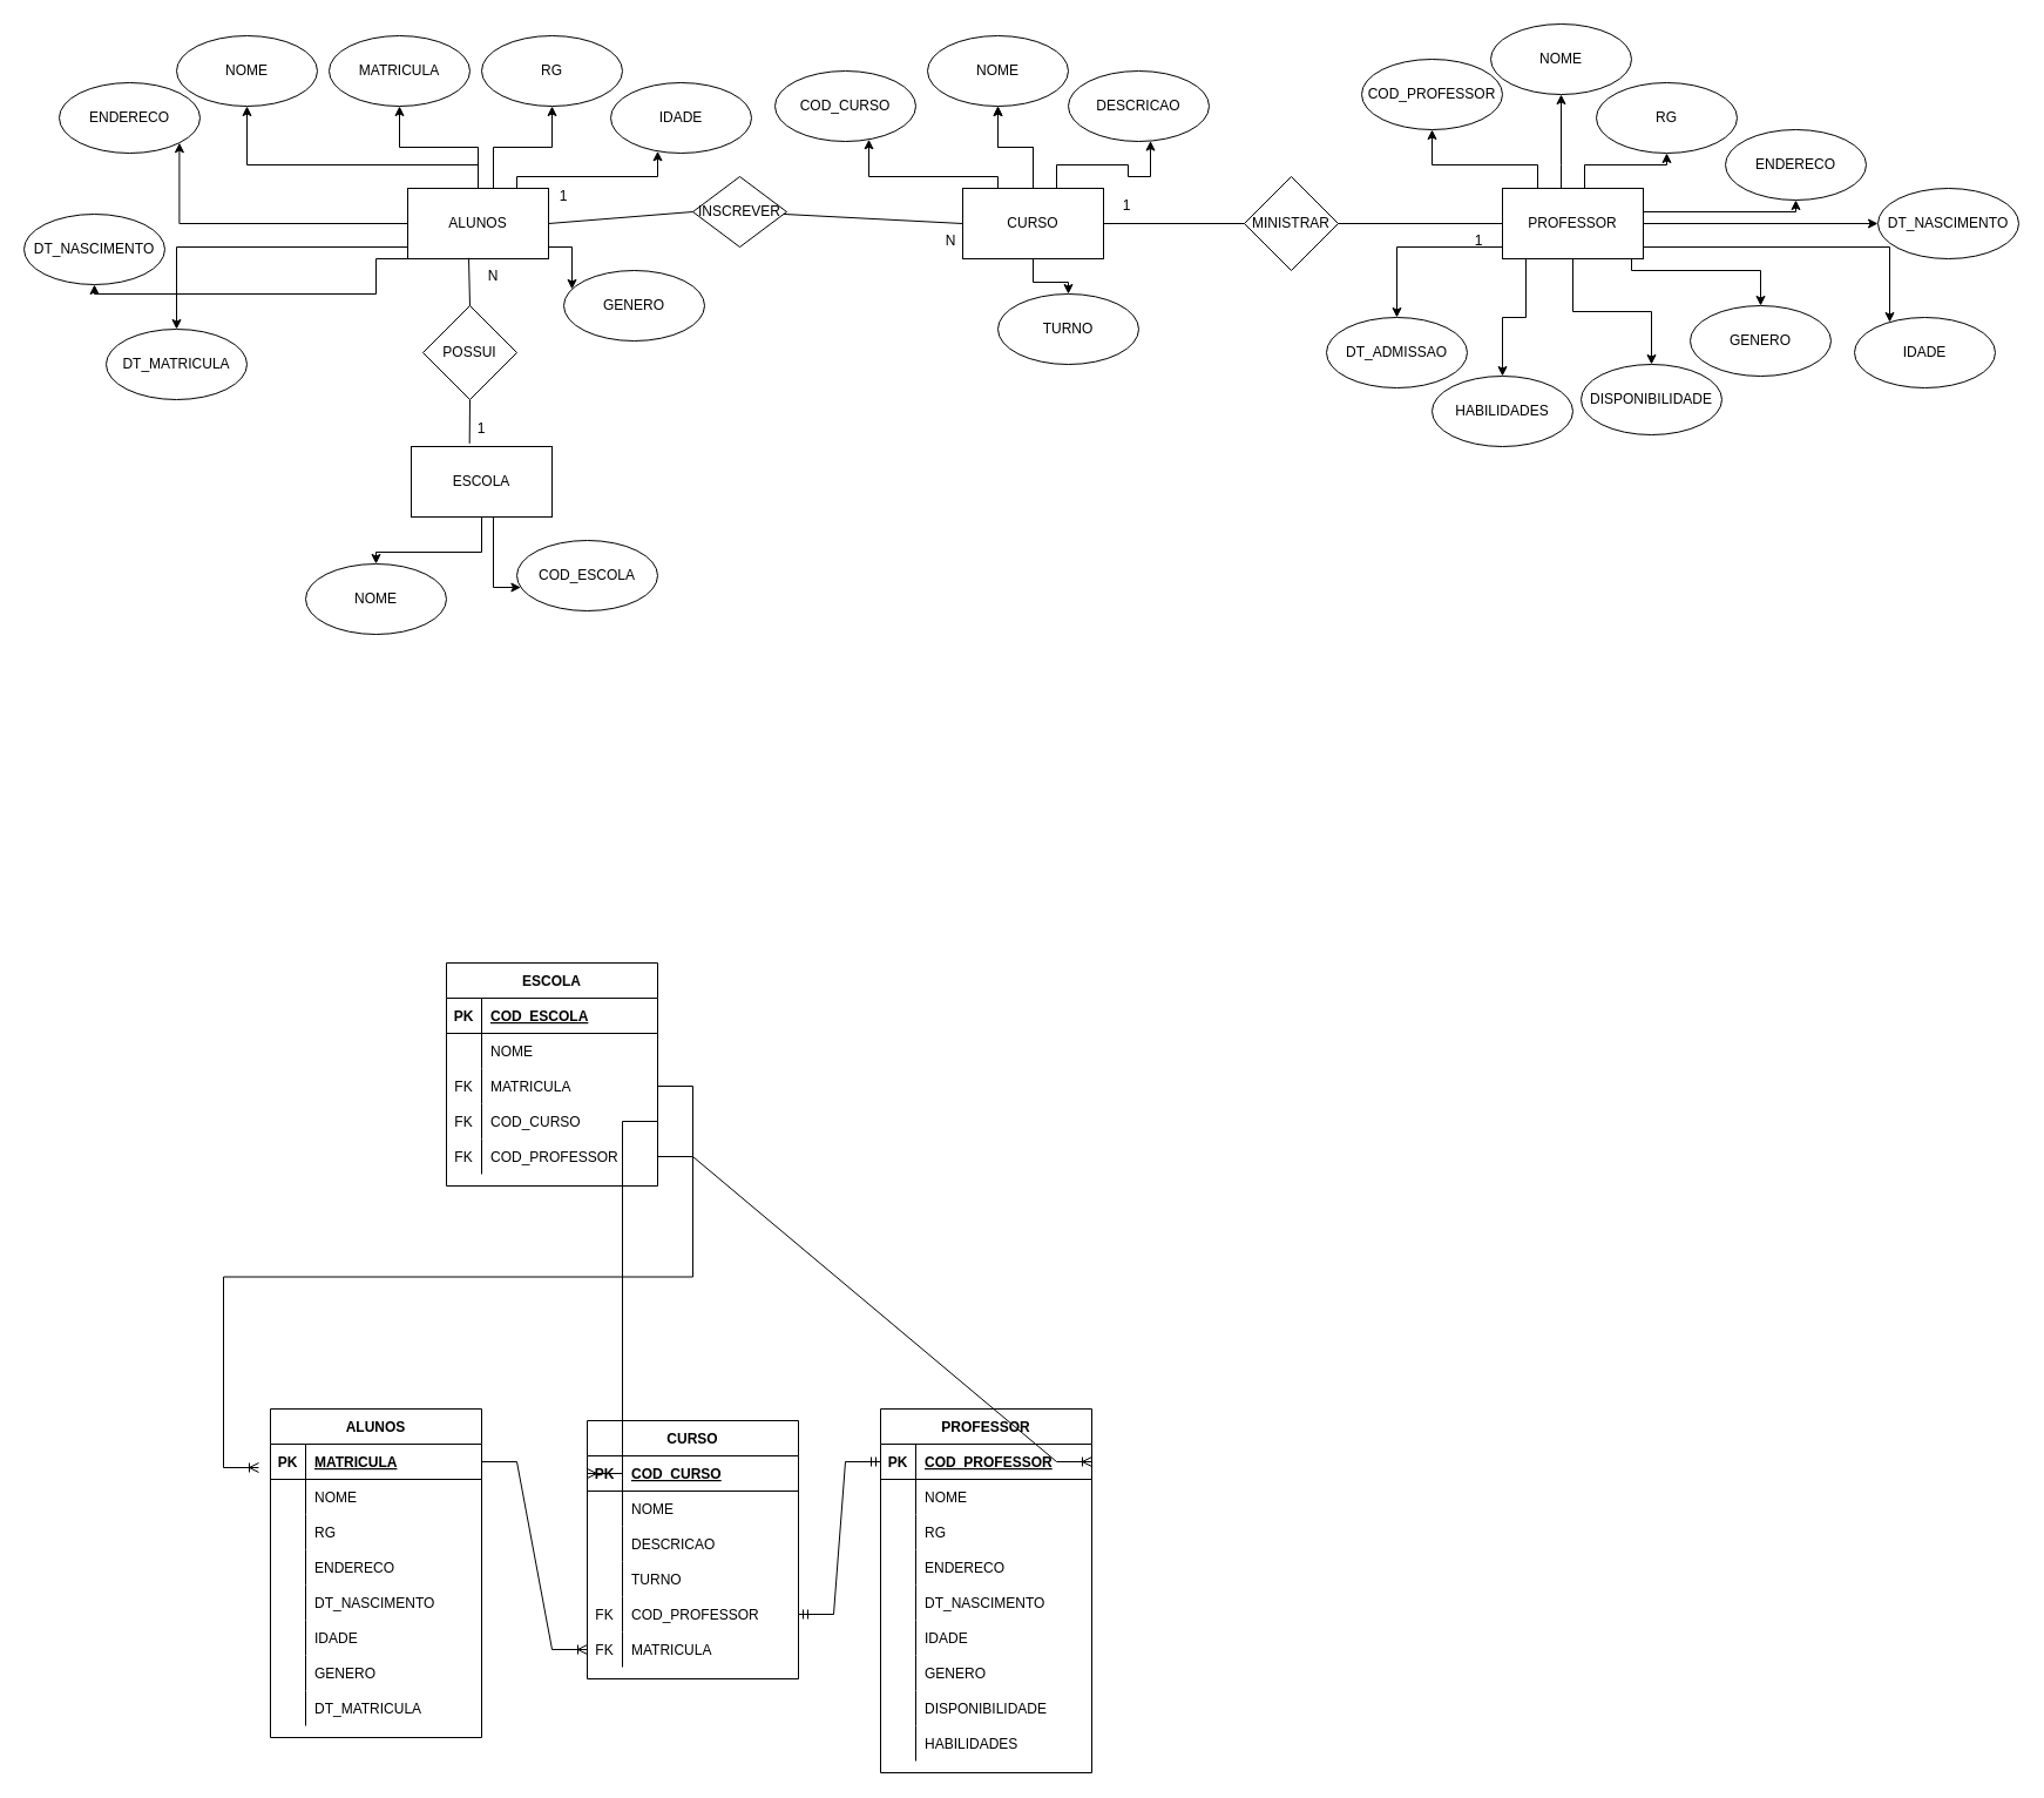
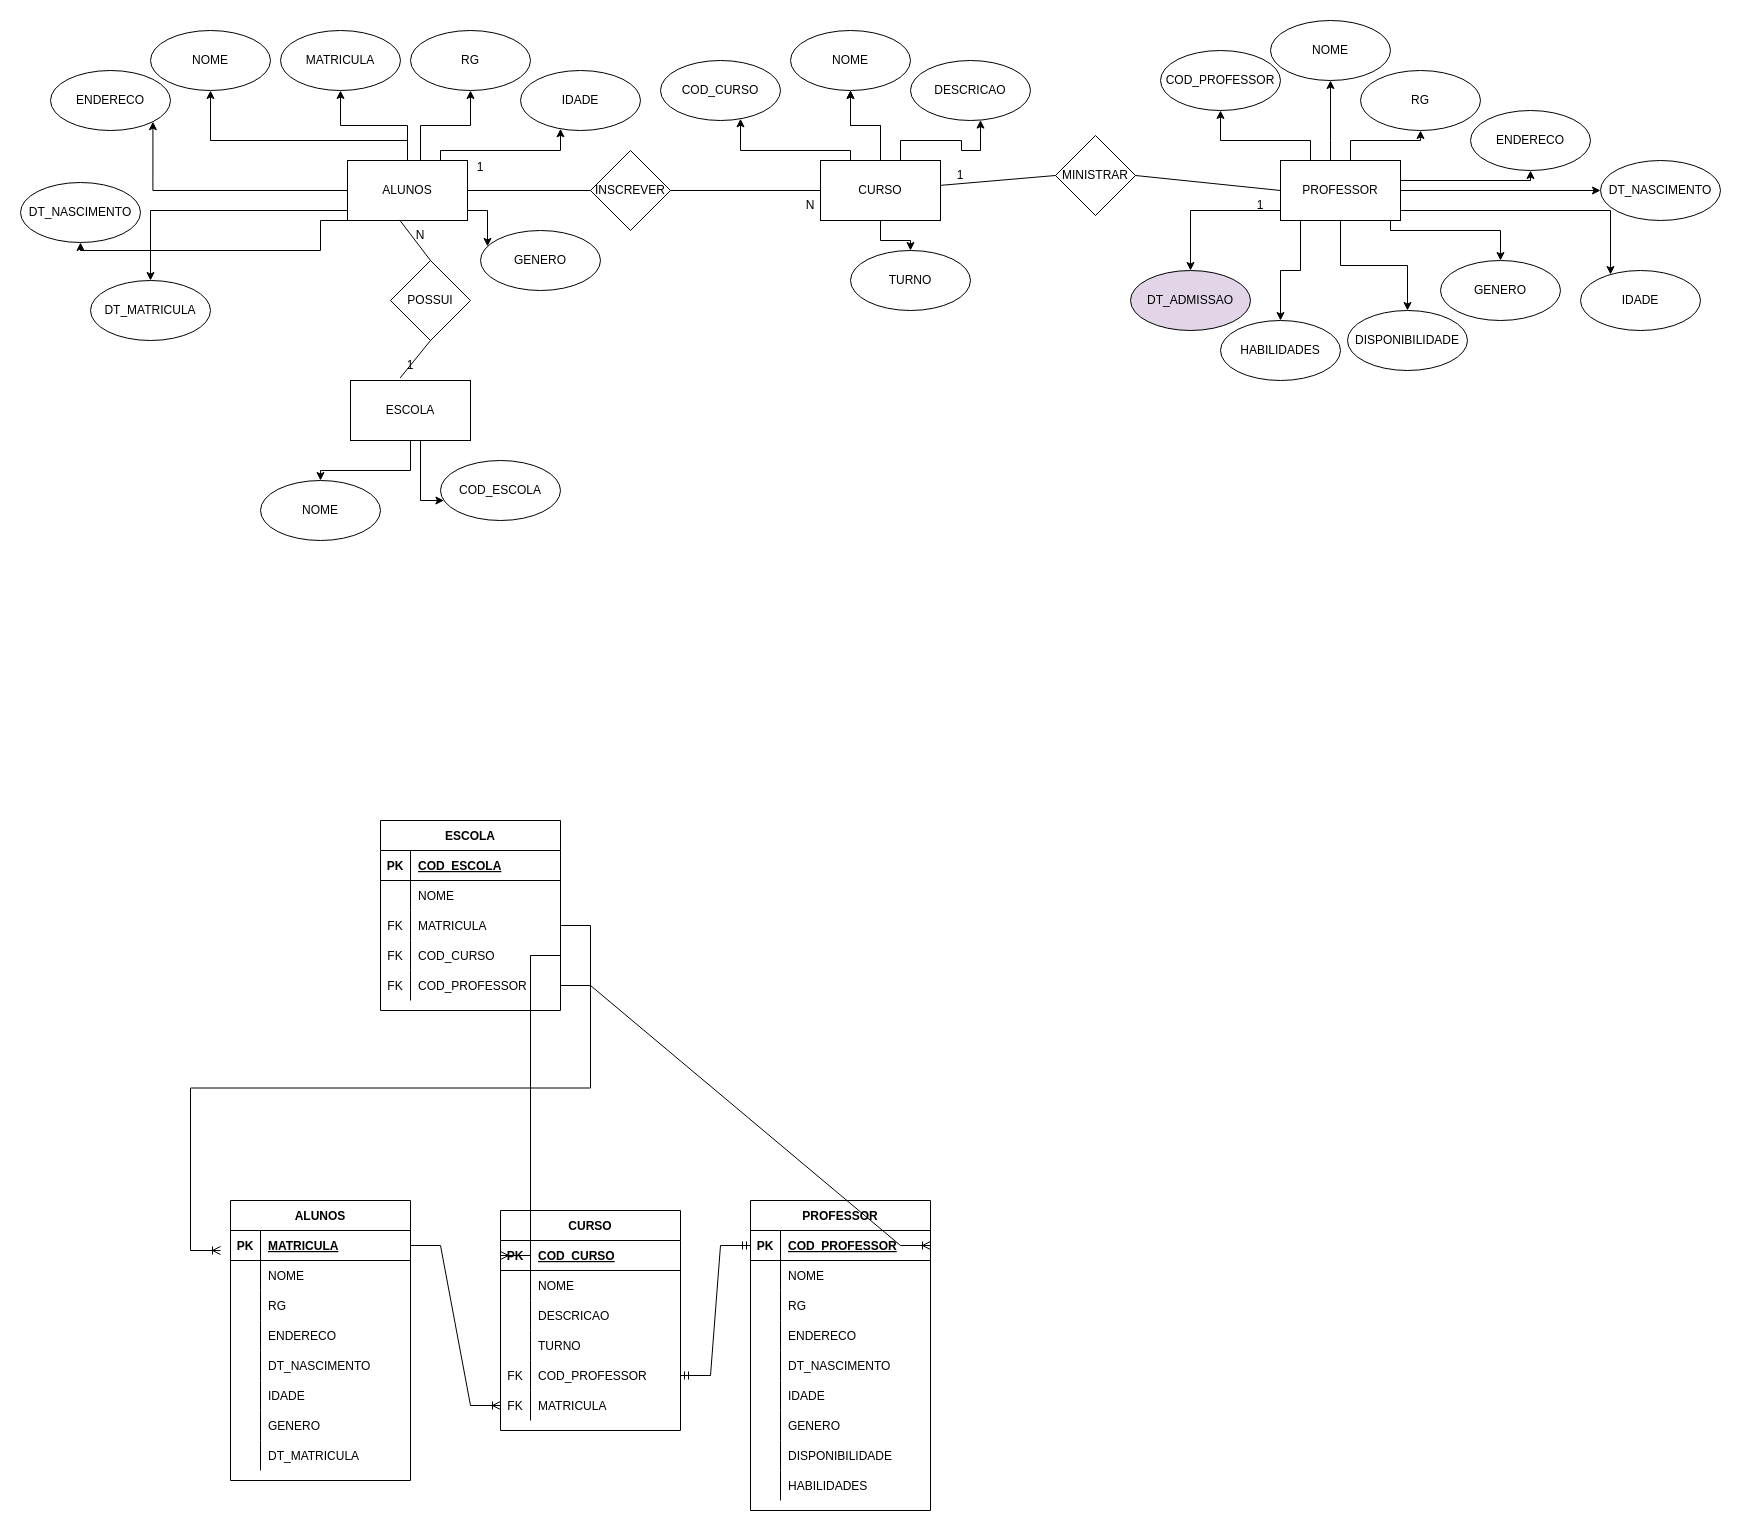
- <mxCell id="33" value="INSCREVER" style="rhombus;whiteSpace=wrap;html=1;" vertex="1" parent="1"><mxGeometry x="590" y="150" width="80" height="60" as="geometry" /></mxCell>
+ <mxCell id="33" value="INSCREVER" style="rhombus;whiteSpace=wrap;html=1;" vertex="1" parent="1"><mxGeometry x="590" y="150" width="80" height="80" as="geometry" /></mxCell>
- <mxCell id="19" value="MINISTRAR" style="rhombus;whiteSpace=wrap;html=1;" vertex="1" parent="1"><mxGeometry x="1060" y="150" width="80" height="80" as="geometry" /></mxCell>
+ <mxCell id="19" value="MINISTRAR" style="rhombus;whiteSpace=wrap;html=1;" vertex="1" parent="1"><mxGeometry x="1055" y="135" width="80" height="80" as="geometry" /></mxCell>
- <mxCell id="40" value="POSSUI" style="rhombus;whiteSpace=wrap;html=1;" vertex="1" parent="1"><mxGeometry x="360" y="260" width="80" height="80" as="geometry" /></mxCell>
+ <mxCell id="40" value="POSSUI" style="rhombus;whiteSpace=wrap;html=1;" vertex="1" parent="1"><mxGeometry x="390" y="260" width="80" height="80" as="geometry" /></mxCell>
- <mxCell id="56" value="DT_ADMISSAO" style="ellipse;whiteSpace=wrap;html=1;rounded=0;" vertex="1" parent="1"><mxGeometry x="1130" y="270" width="120" height="60" as="geometry" /></mxCell>
+ <mxCell id="56" value="DT_ADMISSAO" style="ellipse;whiteSpace=wrap;html=1;rounded=0;fillColor=#e1d5e7;" vertex="1" parent="1"><mxGeometry x="1130" y="270" width="120" height="60" as="geometry" /></mxCell>
